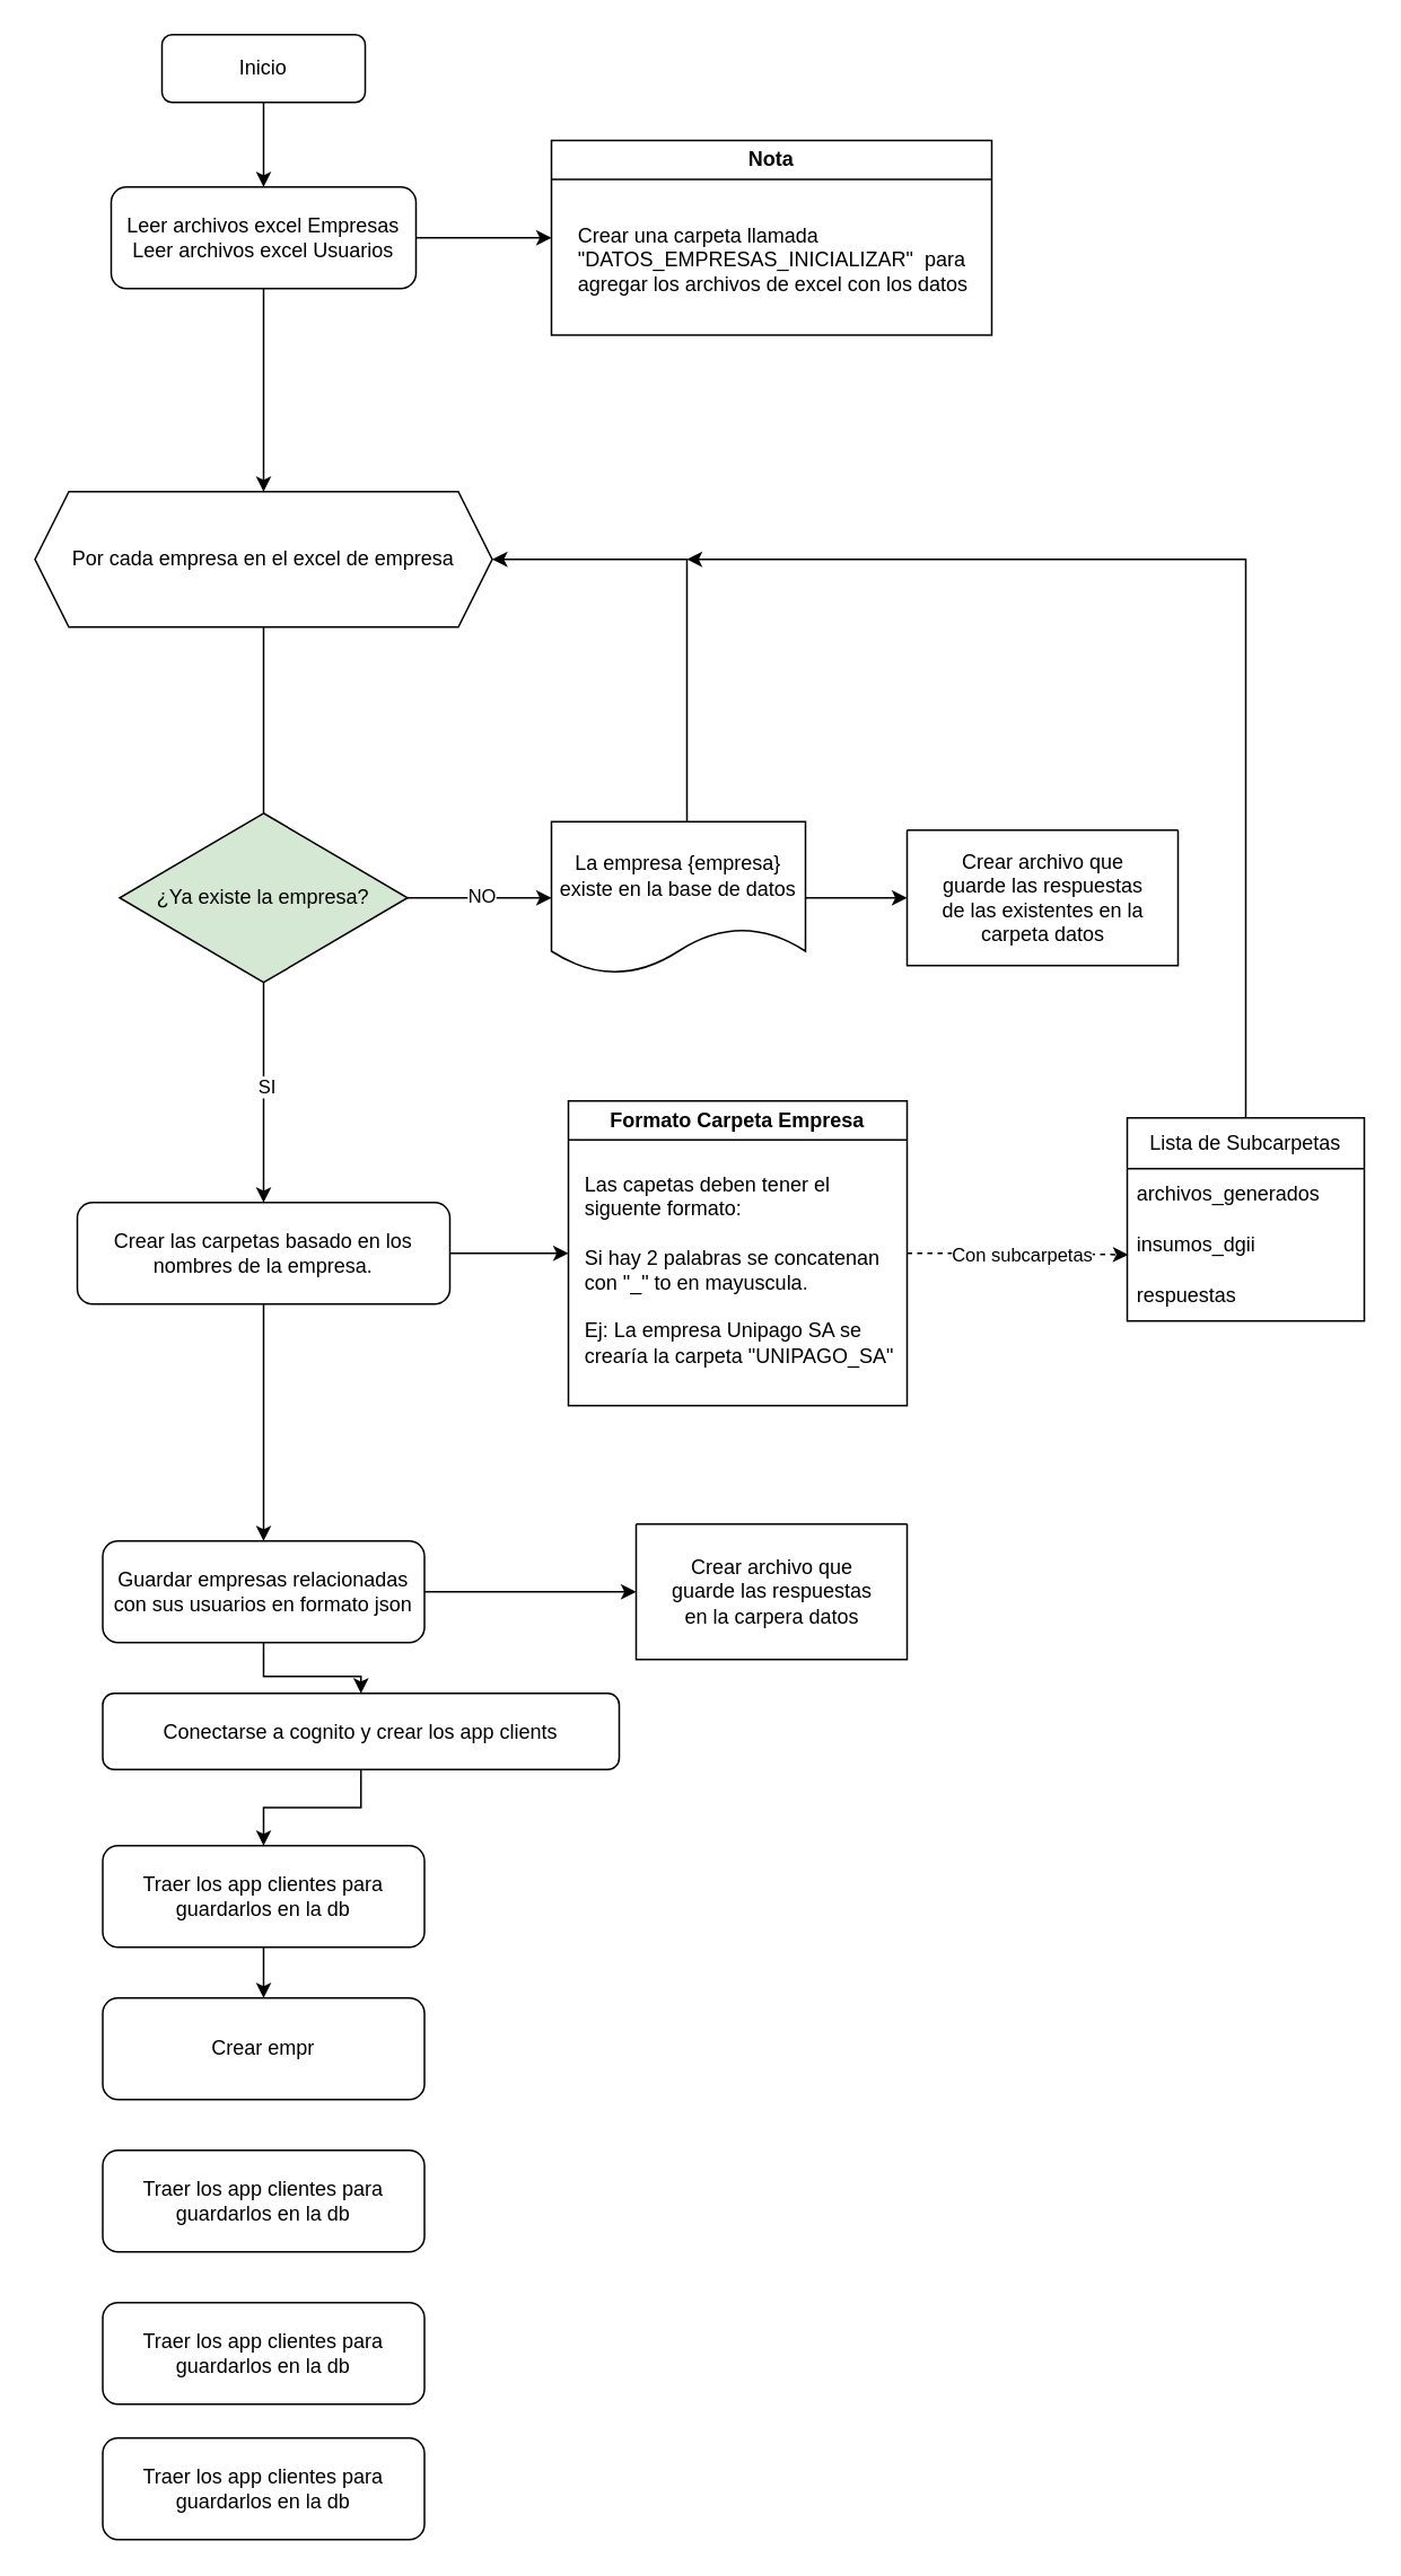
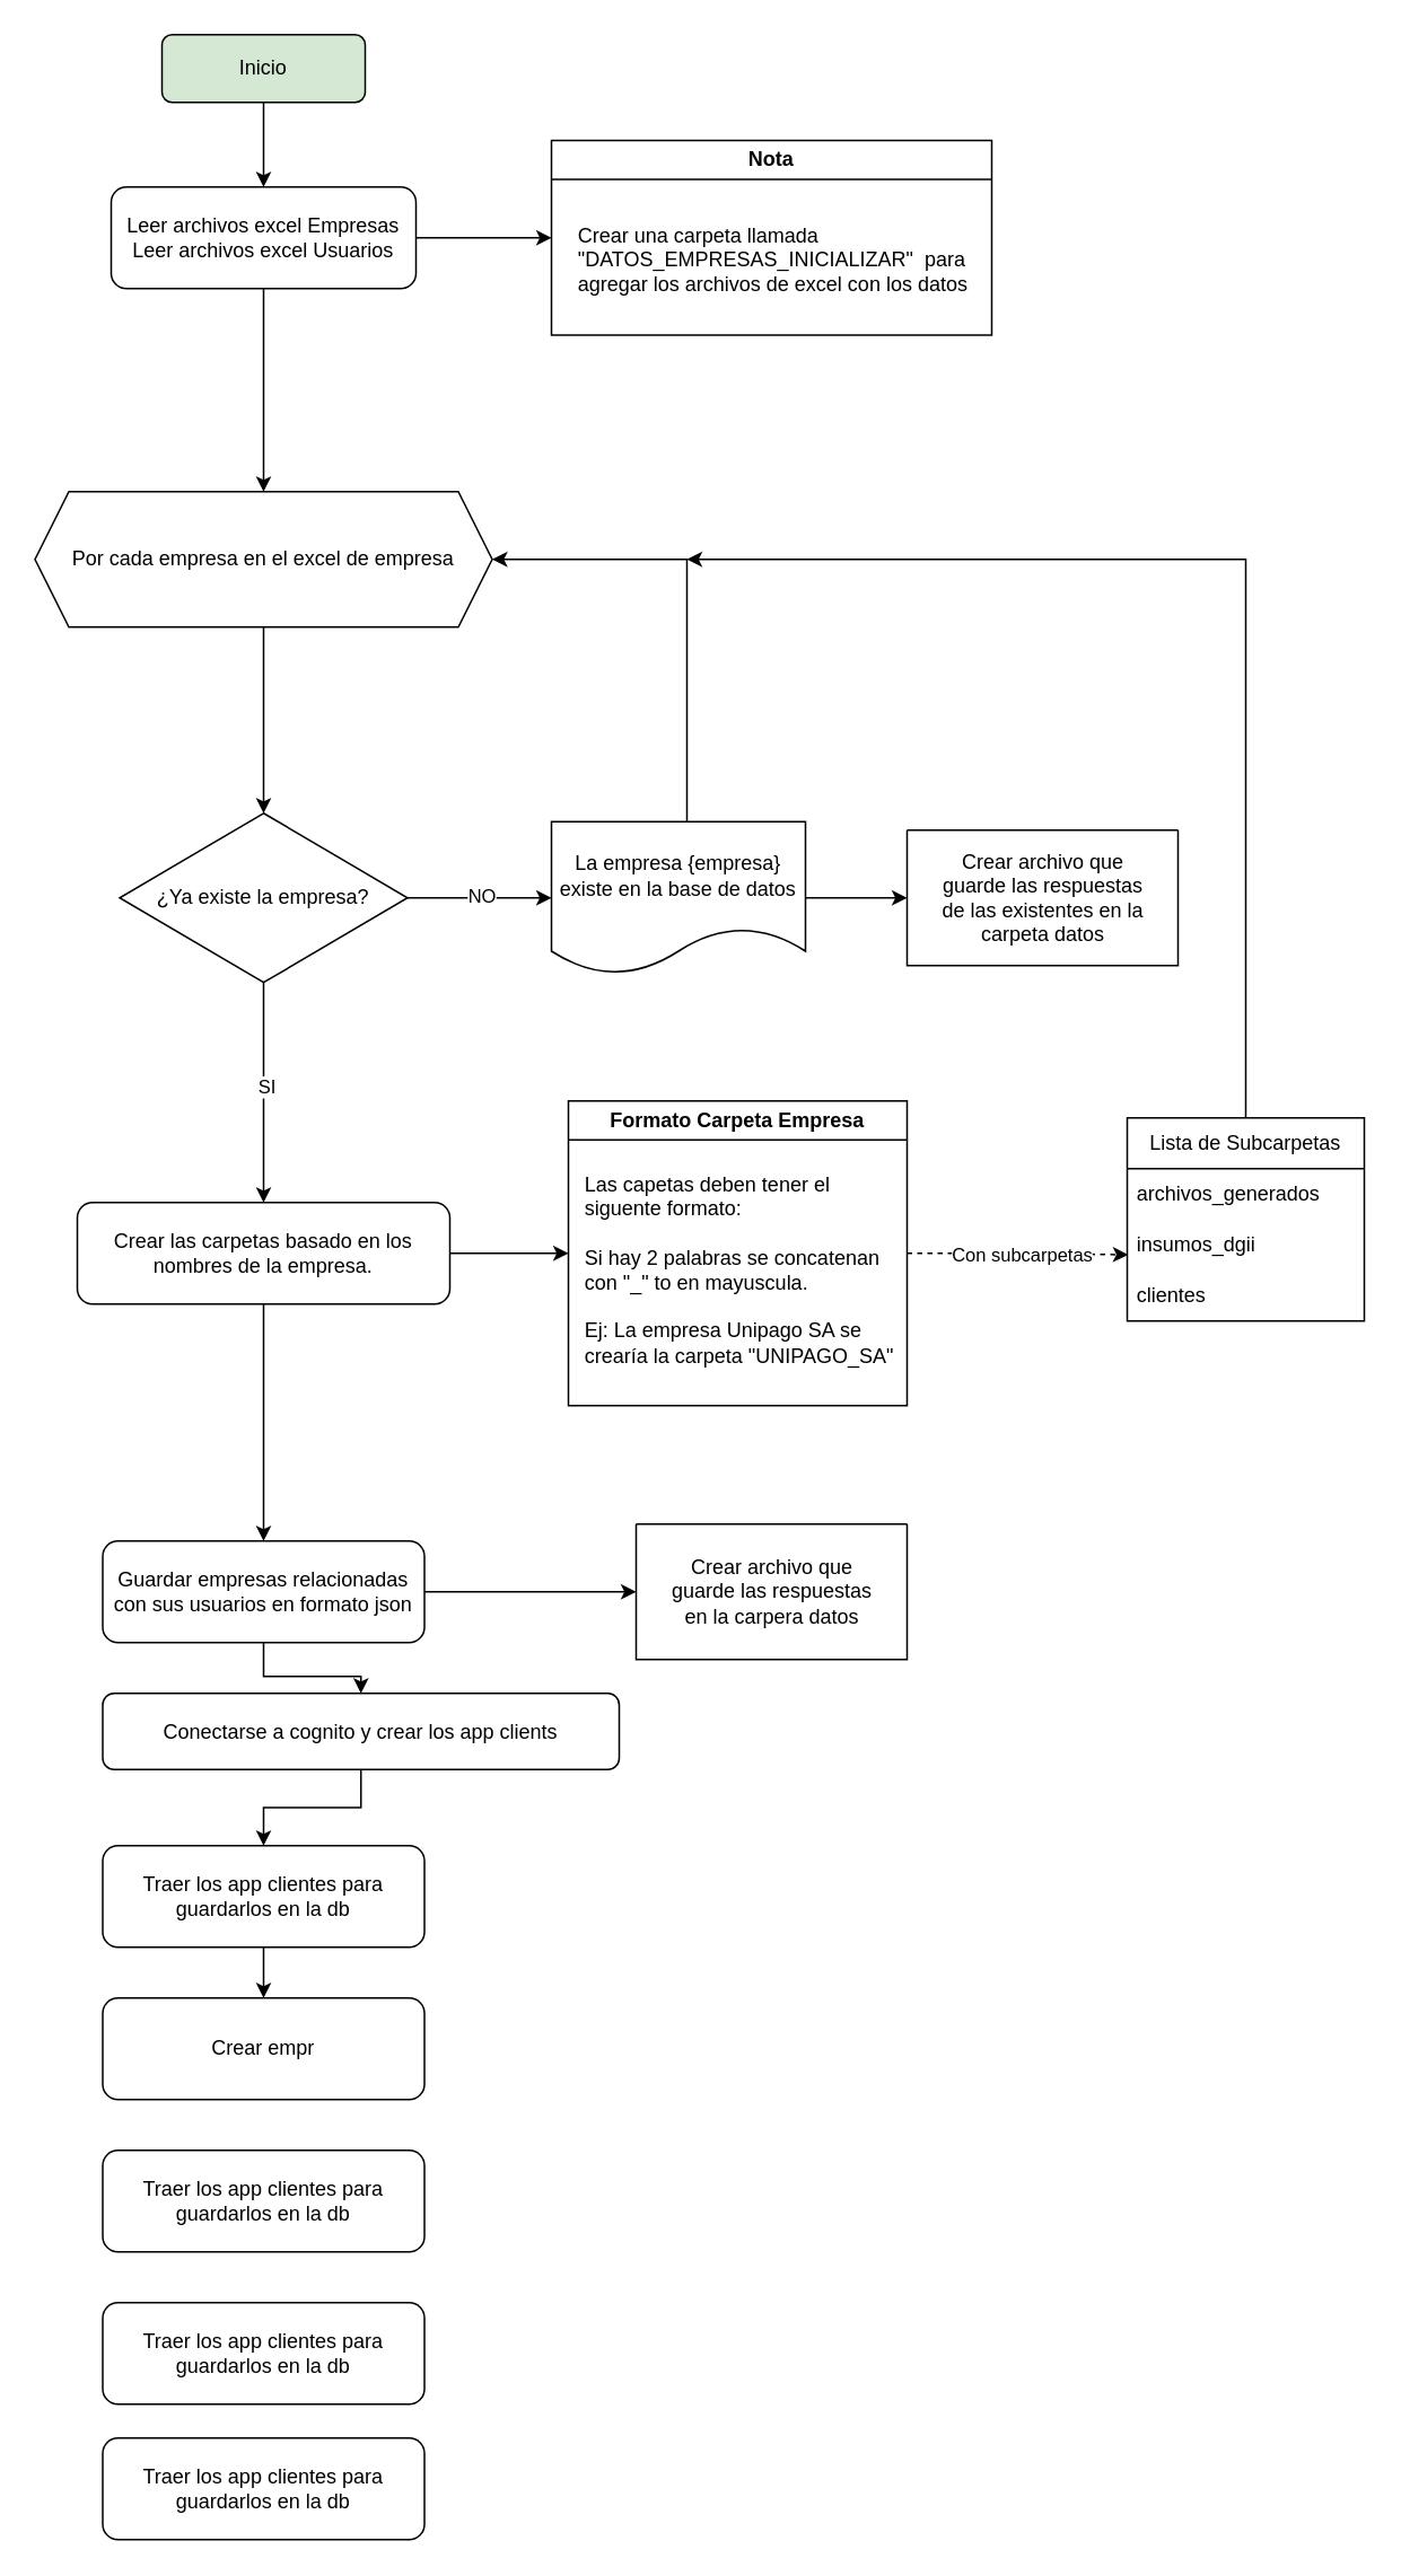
- <mxCell id="3" value="Inicio" style="rounded=1;whiteSpace=wrap;html=1;" vertex="1" parent="1"><mxGeometry x="95" y="20" width="120" height="40" as="geometry" /></mxCell>
+ <mxCell id="3" value="Inicio" style="rounded=1;whiteSpace=wrap;html=1;fillColor=#d5e8d4;" vertex="1" parent="1"><mxGeometry x="95" y="20" width="120" height="40" as="geometry" /></mxCell>
- <mxCell id="29" style="edgeStyle=orthogonalEdgeStyle;rounded=0;orthogonalLoop=1;jettySize=auto;html=1;exitX=0.5;exitY=1;exitDx=0;exitDy=0;entryX=0.5;entryY=0;entryDx=0;entryDy=0;endArrow=none;" edge="1" parent="1" source="30" target="23"><mxGeometry relative="1" as="geometry" /></mxCell>
+ <mxCell id="29" style="edgeStyle=orthogonalEdgeStyle;rounded=0;orthogonalLoop=1;jettySize=auto;html=1;exitX=0.5;exitY=1;exitDx=0;exitDy=0;entryX=0.5;entryY=0;entryDx=0;entryDy=0;" edge="1" parent="1" source="30" target="23"><mxGeometry relative="1" as="geometry" /></mxCell>
- <mxCell id="23" value="¿Ya existe la empresa?" style="rhombus;whiteSpace=wrap;html=1;fillColor=#d5e8d4;" vertex="1" parent="1"><mxGeometry x="70" y="480" width="170" height="100" as="geometry" /></mxCell>
+ <mxCell id="23" value="¿Ya existe la empresa?" style="rhombus;whiteSpace=wrap;html=1;" vertex="1" parent="1"><mxGeometry x="70" y="480" width="170" height="100" as="geometry" /></mxCell>
- <mxCell id="16" value="respuestas" style="text;strokeColor=none;fillColor=none;align=left;verticalAlign=middle;spacingLeft=4;spacingRight=4;overflow=hidden;points=[[0,0.5],[1,0.5]];portConstraint=eastwest;rotatable=0;whiteSpace=wrap;html=1;" vertex="1" parent="13"><mxGeometry y="90" width="140" height="30" as="geometry" /></mxCell>
+ <mxCell id="16" value="clientes" style="text;strokeColor=none;fillColor=none;align=left;verticalAlign=middle;spacingLeft=4;spacingRight=4;overflow=hidden;points=[[0,0.5],[1,0.5]];portConstraint=eastwest;rotatable=0;whiteSpace=wrap;html=1;" vertex="1" parent="13"><mxGeometry y="90" width="140" height="30" as="geometry" /></mxCell>
